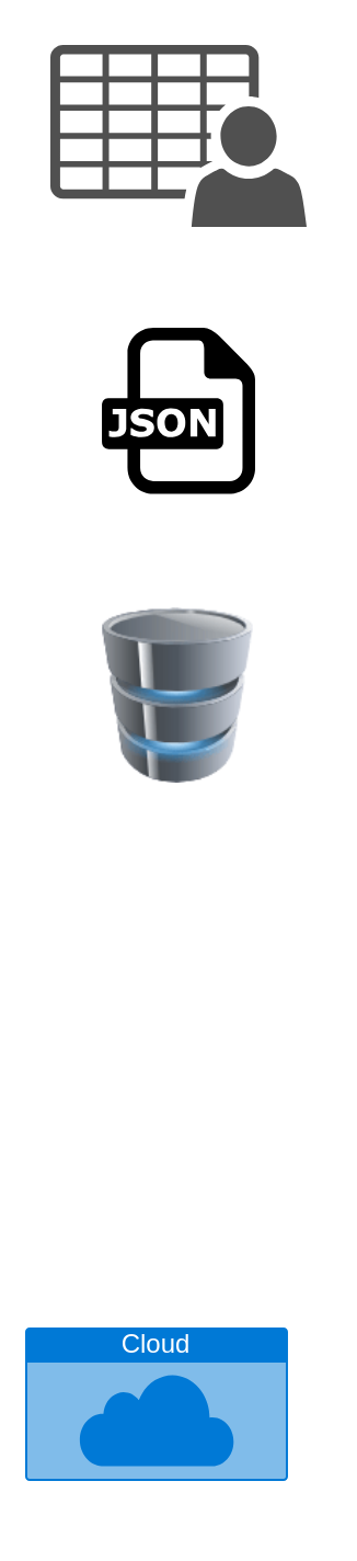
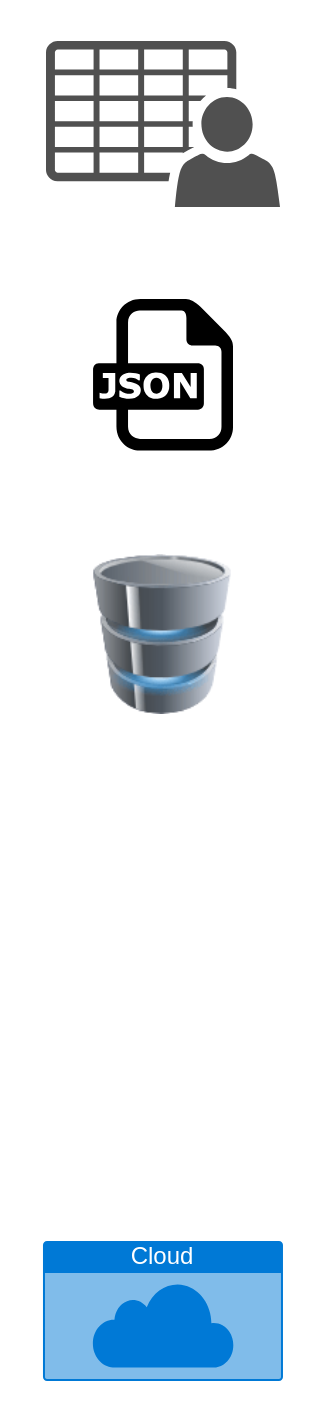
- <mxCell id="6" value="Cloud" style="html=1;whiteSpace=wrap;strokeColor=none;fillColor=#0079D6;labelPosition=center;verticalLabelPosition=middle;verticalAlign=top;align=center;fontSize=12;outlineConnect=0;spacingTop=-6;fontColor=#FFFFFF;sketch=0;shape=mxgraph.sitemap.cloud;" vertex="1" parent="1"><mxGeometry x="10.99" y="605" width="120" height="70" as="geometry" /></mxCell>
+ <mxCell id="6" value="Cloud" style="html=1;whiteSpace=wrap;strokeColor=none;fillColor=#0079D6;labelPosition=center;verticalLabelPosition=middle;verticalAlign=top;align=center;fontSize=12;outlineConnect=0;spacingTop=-6;fontColor=#FFFFFF;sketch=0;shape=mxgraph.sitemap.cloud;" vertex="1" parent="1"><mxGeometry x="20.99" y="620" width="120" height="70" as="geometry" /></mxCell>
